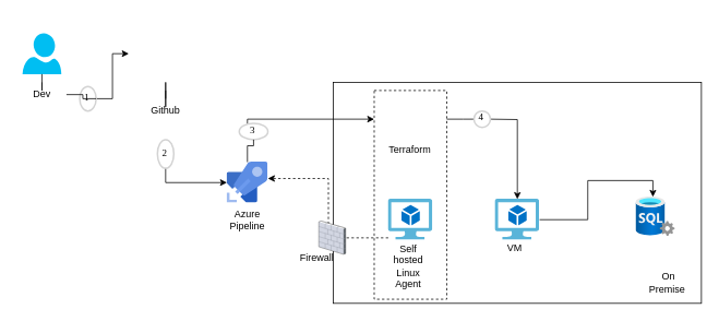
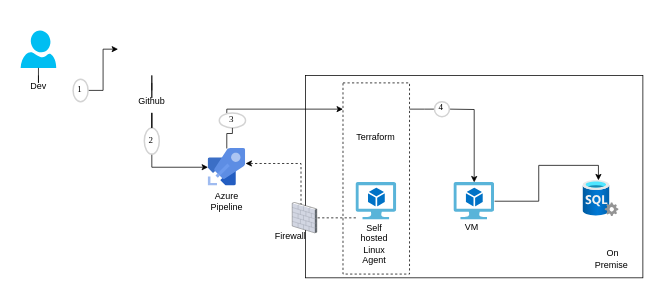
- <mxCell id="26" value="" style="edgeStyle=orthogonalEdgeStyle;rounded=0;orthogonalLoop=1;jettySize=auto;html=1;startArrow=none;endArrow=none;" edge="1" parent="1" source="9" target="25"><mxGeometry relative="1" as="geometry"><mxPoint x="80.75" y="115" as="sourcePoint" /><mxPoint x="157" y="65" as="targetPoint" /></mxGeometry></mxCell>
+ <mxCell id="28" value="" style="edgeStyle=orthogonalEdgeStyle;rounded=0;orthogonalLoop=1;jettySize=auto;html=1;startArrow=none;endArrow=none;" edge="1" parent="1" source="11" target="27"><mxGeometry relative="1" as="geometry"><mxPoint x="202" y="150" as="sourcePoint" /><mxPoint x="277" y="180" as="targetPoint" /><Array as="points" /></mxGeometry></mxCell>
